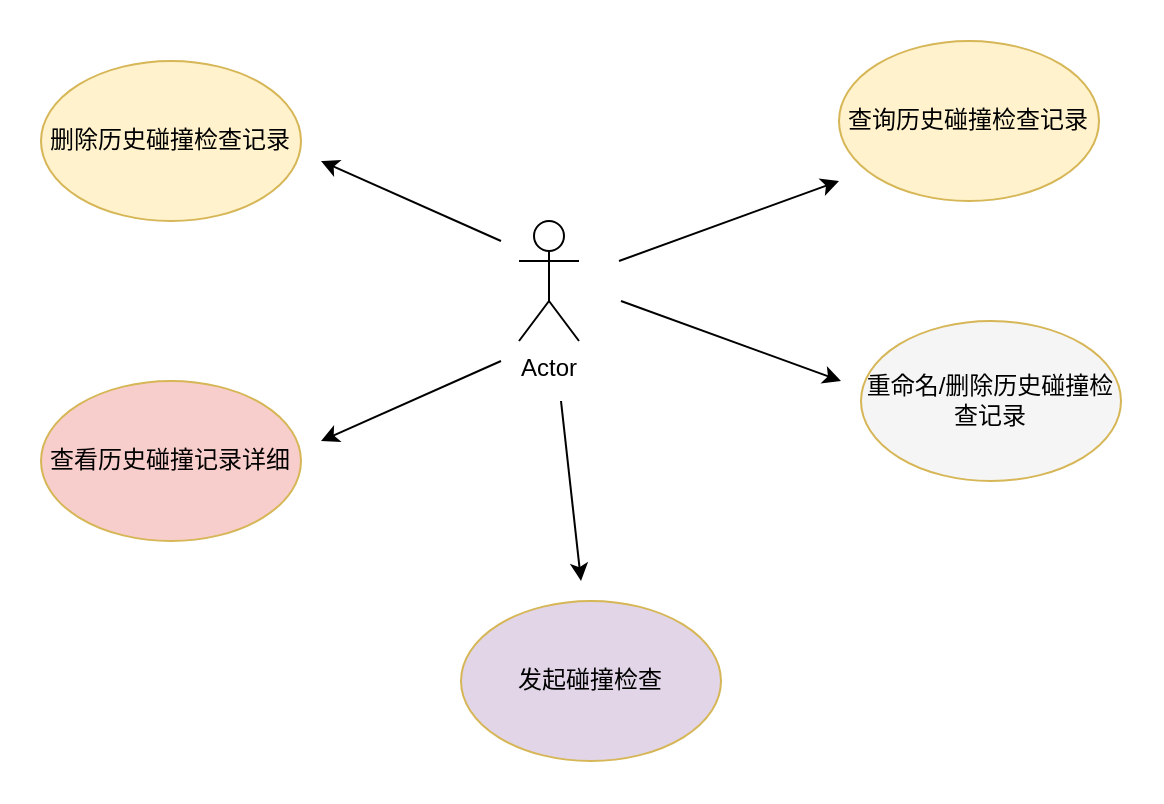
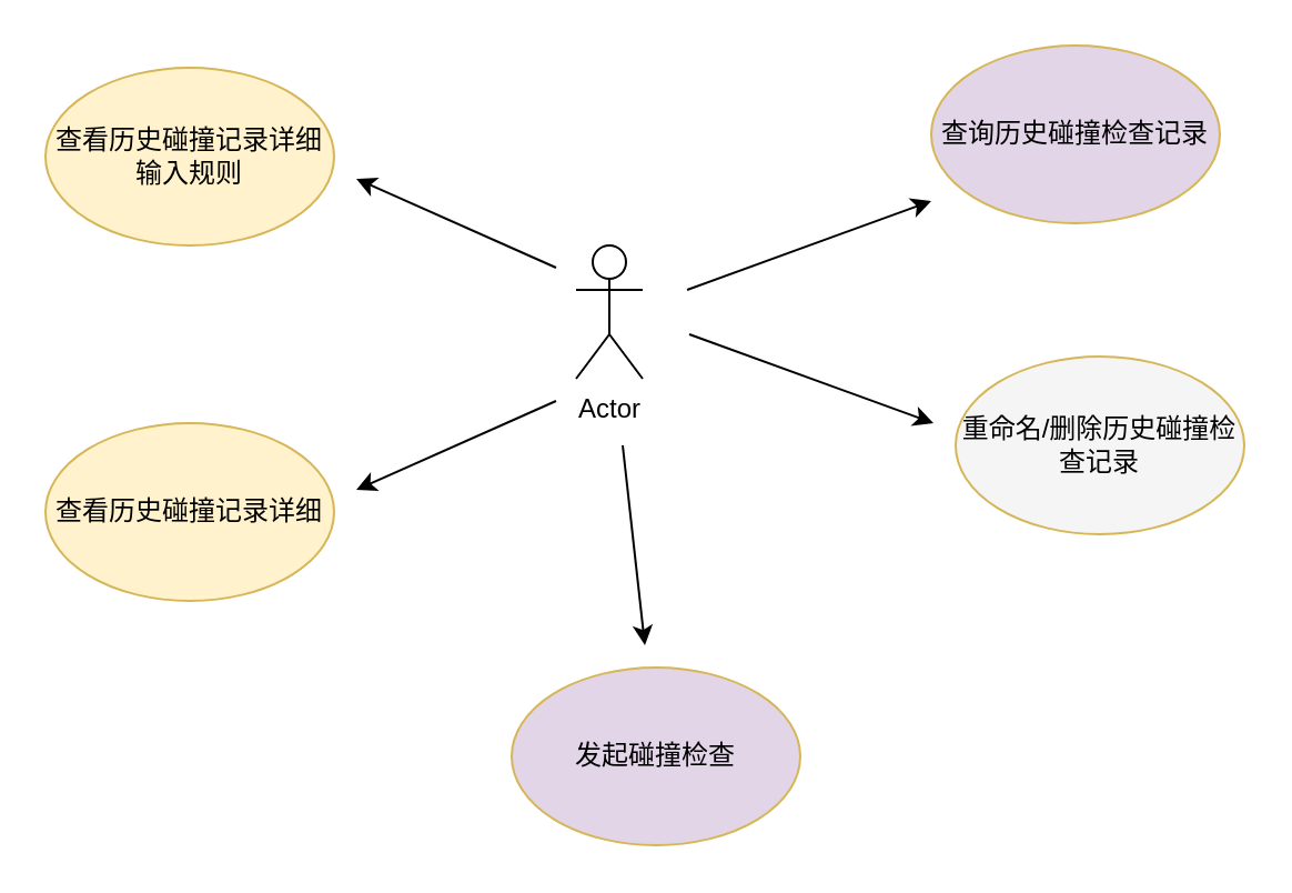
- <mxCell id="4" value="查询历史碰撞检查记录" style="ellipse;whiteSpace=wrap;html=1;fillColor=#fff2cc;strokeColor=#d6b656;" vertex="1" parent="1"><mxGeometry x="419" y="20" width="130" height="80" as="geometry" /></mxCell>
+ <mxCell id="4" value="查询历史碰撞检查记录" style="ellipse;whiteSpace=wrap;html=1;fillColor=#e1d5e7;strokeColor=#d6b656;" vertex="1" parent="1"><mxGeometry x="419" y="20" width="130" height="80" as="geometry" /></mxCell>
- <mxCell id="9" value="删除历史碰撞检查记录" style="ellipse;whiteSpace=wrap;html=1;fillColor=#fff2cc;strokeColor=#d6b656;" vertex="1" parent="1"><mxGeometry x="20" y="30" width="130" height="80" as="geometry" /></mxCell>
+ <mxCell id="9" value="查看历史碰撞记录详细输入规则" style="ellipse;whiteSpace=wrap;html=1;fillColor=#fff2cc;strokeColor=#d6b656;" vertex="1" parent="1"><mxGeometry x="20" y="30" width="130" height="80" as="geometry" /></mxCell>
- <mxCell id="8" value="查看历史碰撞记录详细" style="ellipse;whiteSpace=wrap;html=1;fillColor=#f8cecc;strokeColor=#d6b656;" vertex="1" parent="1"><mxGeometry x="20" y="190" width="130" height="80" as="geometry" /></mxCell>
+ <mxCell id="8" value="查看历史碰撞记录详细" style="ellipse;whiteSpace=wrap;html=1;fillColor=#fff2cc;strokeColor=#d6b656;" vertex="1" parent="1"><mxGeometry x="20" y="190" width="130" height="80" as="geometry" /></mxCell>
